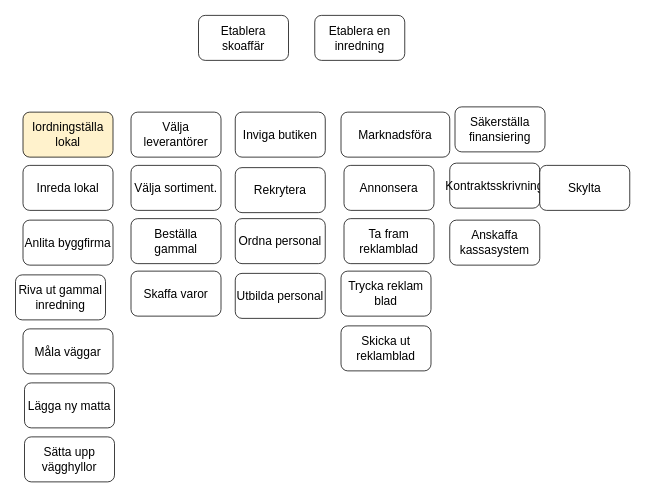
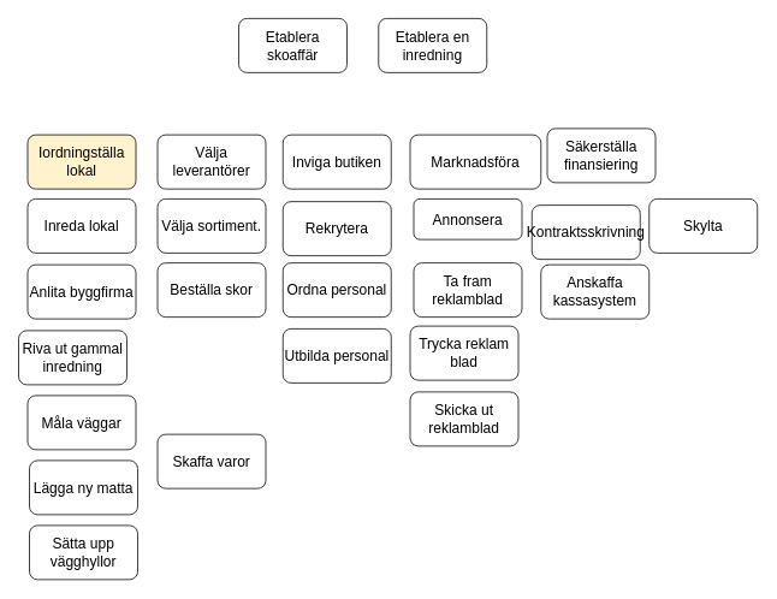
- <mxCell id="24" value="Kontraktsskrivning" style="rounded=1;whiteSpace=wrap;html=1;fontSize=16;" parent="1" vertex="1"><mxGeometry x="599" y="217" width="120" height="60" as="geometry" /></mxCell>
+ <mxCell id="24" value="Kontraktsskrivning" style="rounded=1;whiteSpace=wrap;html=1;fontSize=16;" parent="1" vertex="1"><mxGeometry x="589" y="227" width="120" height="60" as="geometry" /></mxCell>
- <mxCell id="22" value="Annonsera" style="rounded=1;whiteSpace=wrap;html=1;fontSize=16;" parent="1" vertex="1"><mxGeometry x="458" y="220" width="120" height="60" as="geometry" /></mxCell>
+ <mxCell id="22" value="Annonsera" style="rounded=1;whiteSpace=wrap;html=1;fontSize=16;" parent="1" vertex="1"><mxGeometry x="458" y="220" width="120" height="45" as="geometry" /></mxCell>
- <mxCell id="11" value="Beställa gammal" style="rounded=1;whiteSpace=wrap;html=1;fontSize=16;" parent="1" vertex="1"><mxGeometry x="174" y="291" width="120" height="60" as="geometry" /></mxCell>
+ <mxCell id="11" value="Beställa skor" style="rounded=1;whiteSpace=wrap;html=1;fontSize=16;" parent="1" vertex="1"><mxGeometry x="174" y="291" width="120" height="60" as="geometry" /></mxCell>
- <mxCell id="4" value="Skaffa varor" style="rounded=1;whiteSpace=wrap;html=1;fontSize=16;" parent="1" vertex="1"><mxGeometry x="174" y="361" width="120" height="60" as="geometry" /></mxCell>
+ <mxCell id="4" value="Skaffa varor" style="rounded=1;whiteSpace=wrap;html=1;fontSize=16;" parent="1" vertex="1"><mxGeometry x="174" y="481" width="120" height="60" as="geometry" /></mxCell>
